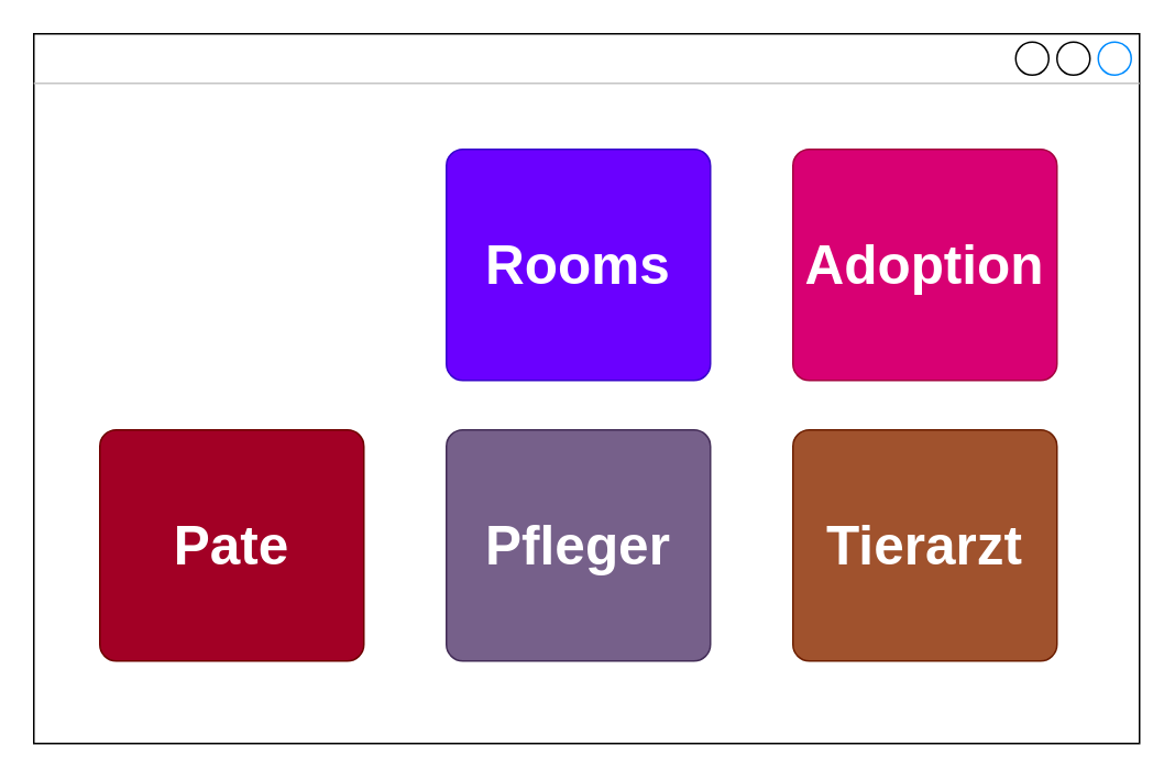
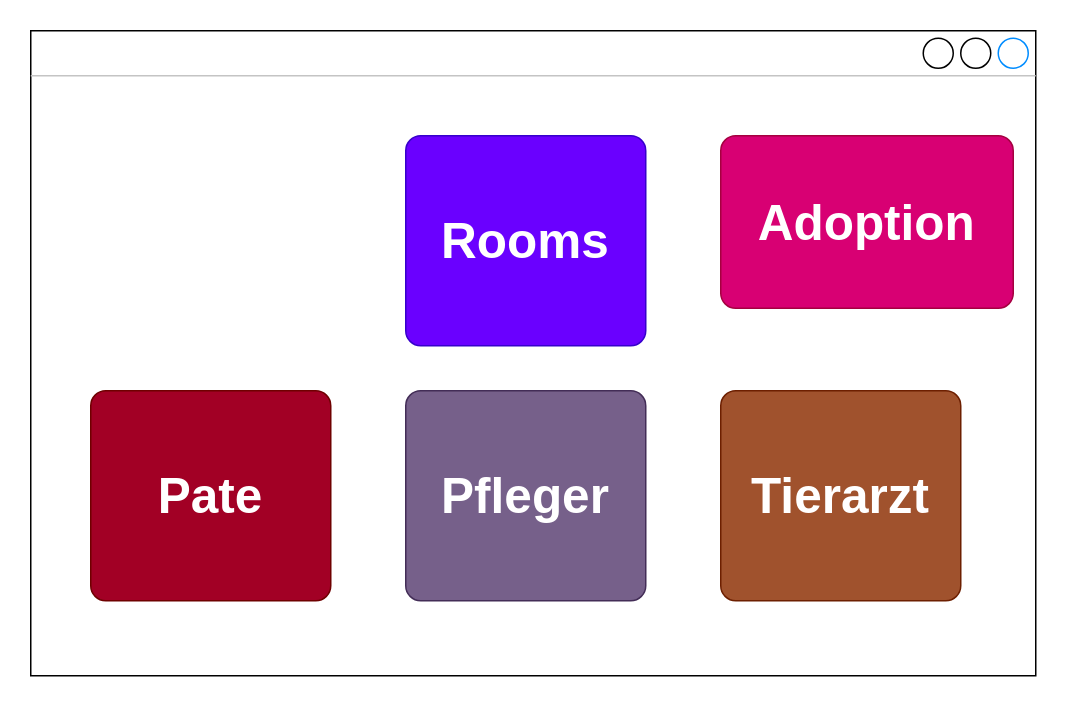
- <mxCell id="4" value="&lt;font style=&quot;font-size: 33px;&quot;&gt;Adoption&lt;/font&gt;" style="strokeWidth=1;shadow=0;dashed=0;align=center;html=1;shape=mxgraph.mockup.buttons.button;strokeColor=#A50040;fontColor=#ffffff;mainText=;buttonStyle=round;fontSize=17;fontStyle=1;fillColor=#d80073;whiteSpace=wrap;fillStyle=auto;" vertex="1" parent="1"><mxGeometry x="480" y="90" width="160" height="140" as="geometry" /></mxCell>
+ <mxCell id="4" value="&lt;font style=&quot;font-size: 33px;&quot;&gt;Adoption&lt;/font&gt;" style="strokeWidth=1;shadow=0;dashed=0;align=center;html=1;shape=mxgraph.mockup.buttons.button;strokeColor=#A50040;fontColor=#ffffff;mainText=;buttonStyle=round;fontSize=17;fontStyle=1;fillColor=#d80073;whiteSpace=wrap;fillStyle=auto;" vertex="1" parent="1"><mxGeometry x="480" y="90" width="195" height="115" as="geometry" /></mxCell>
